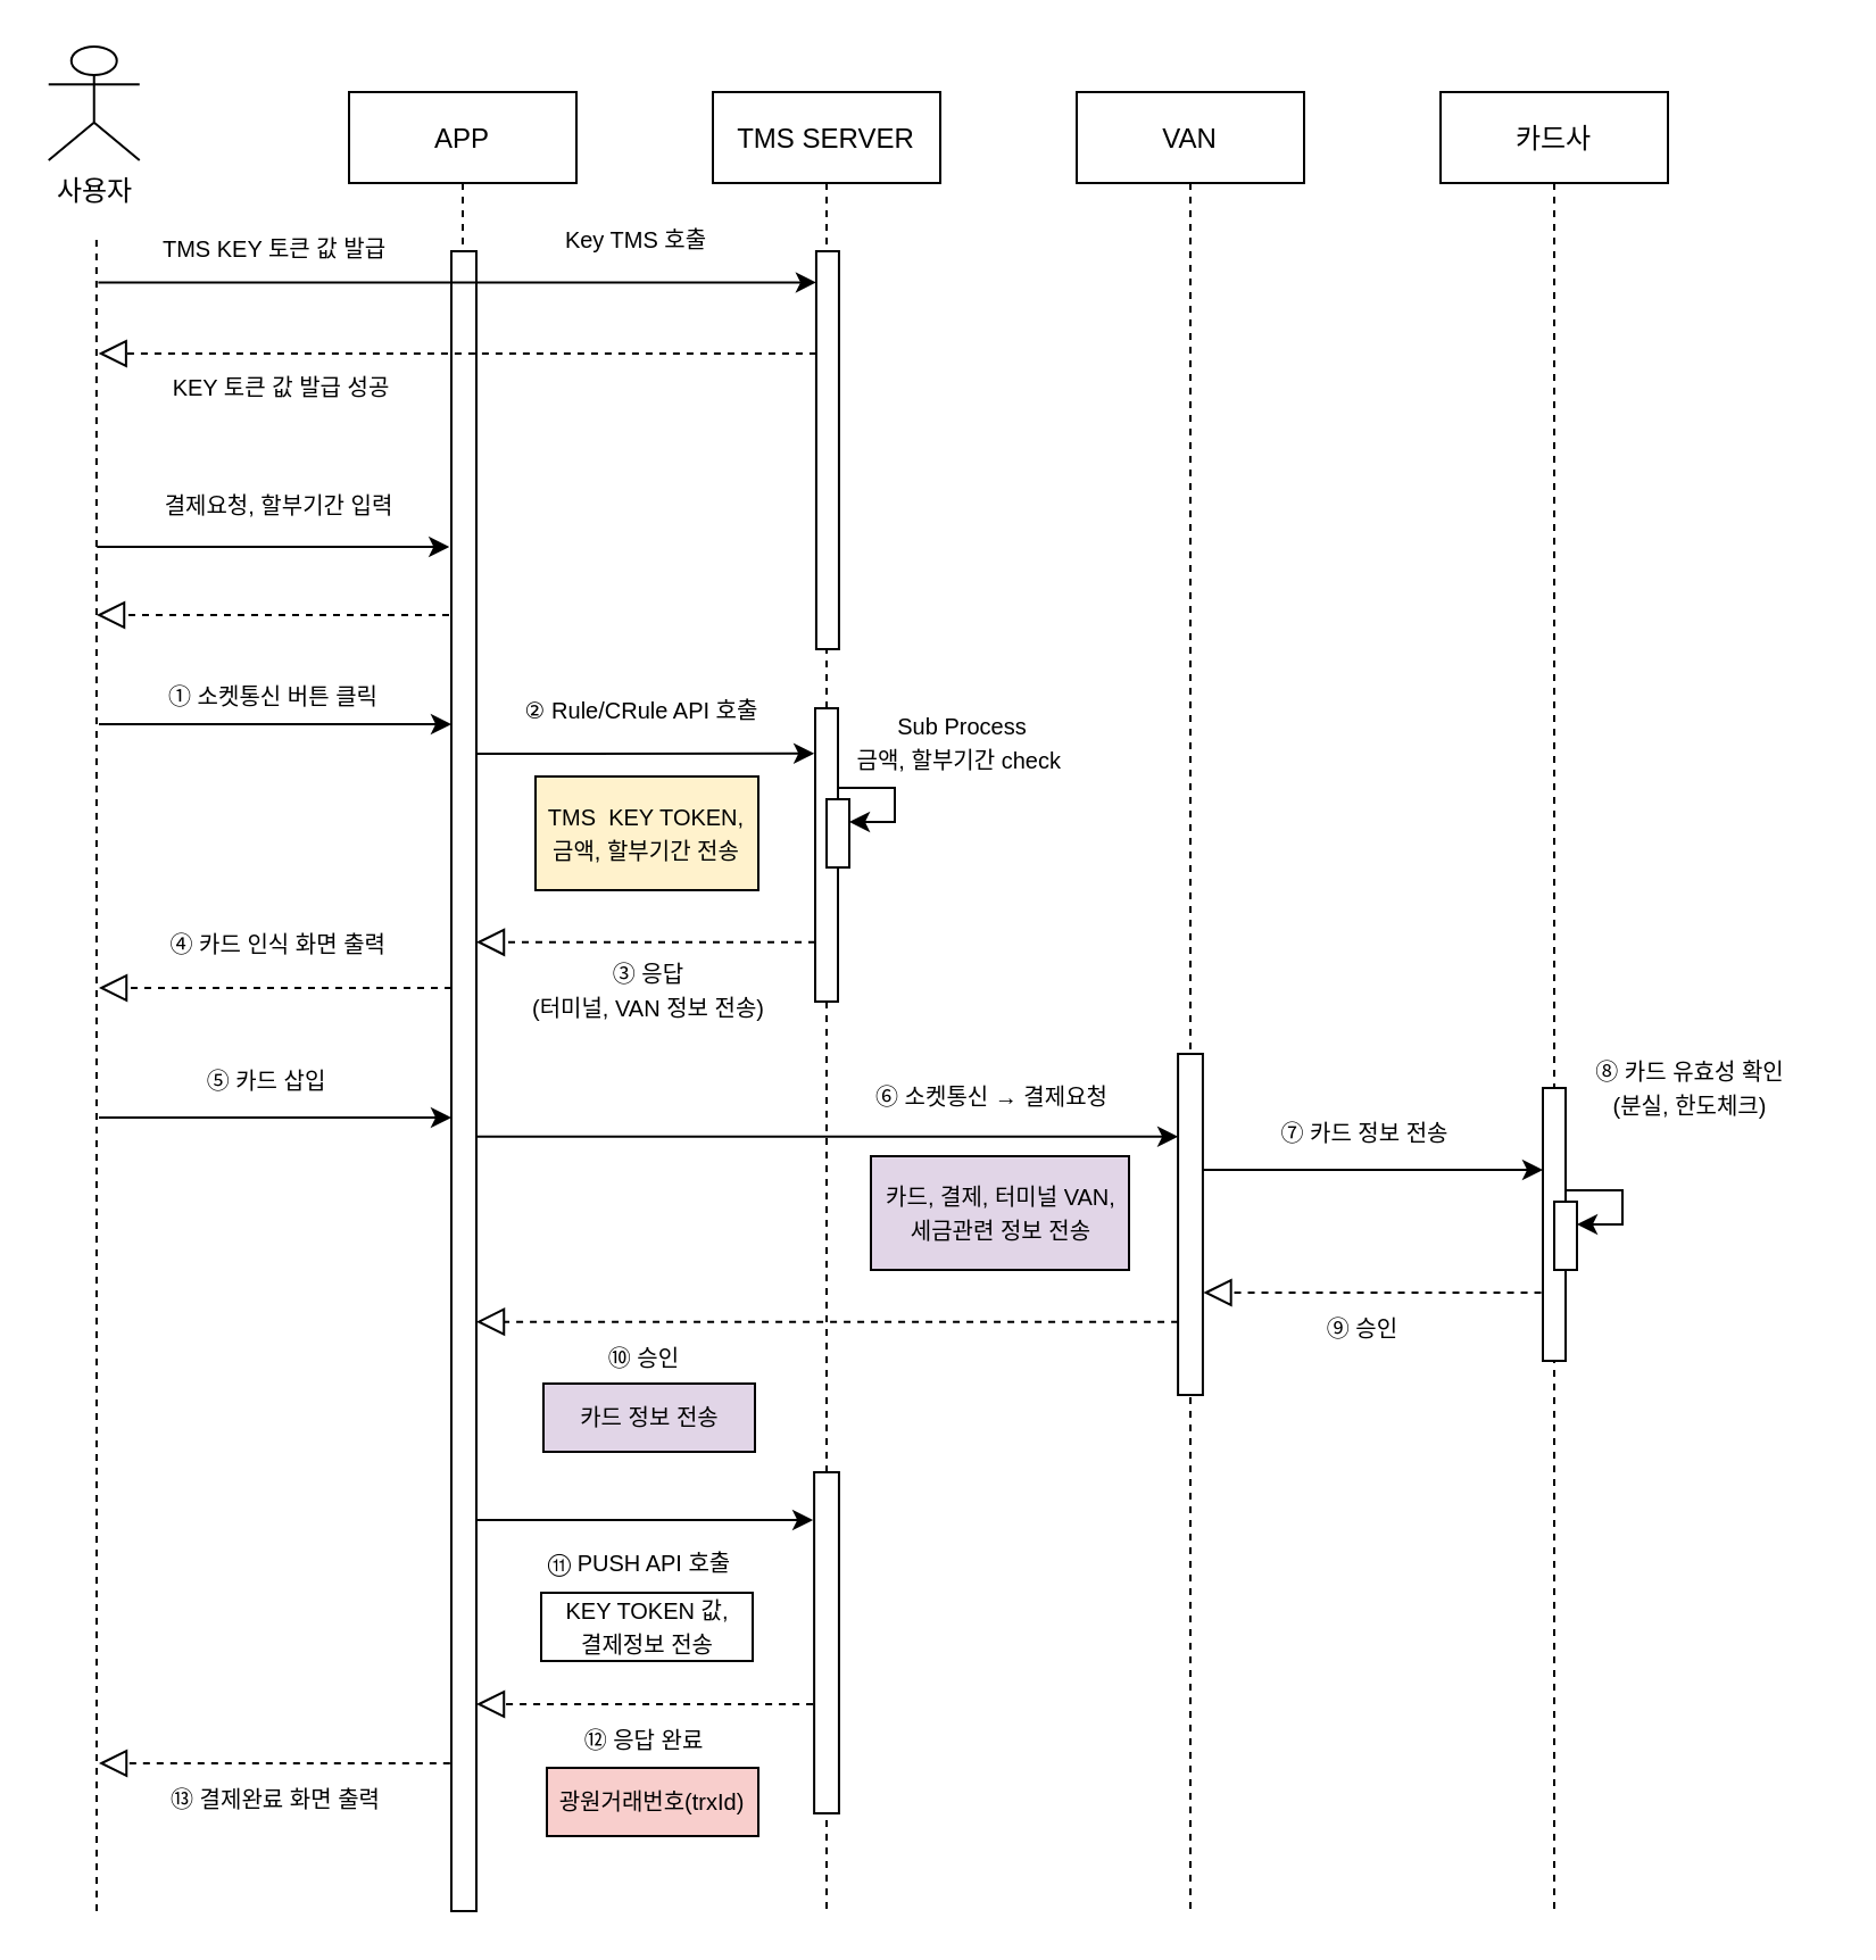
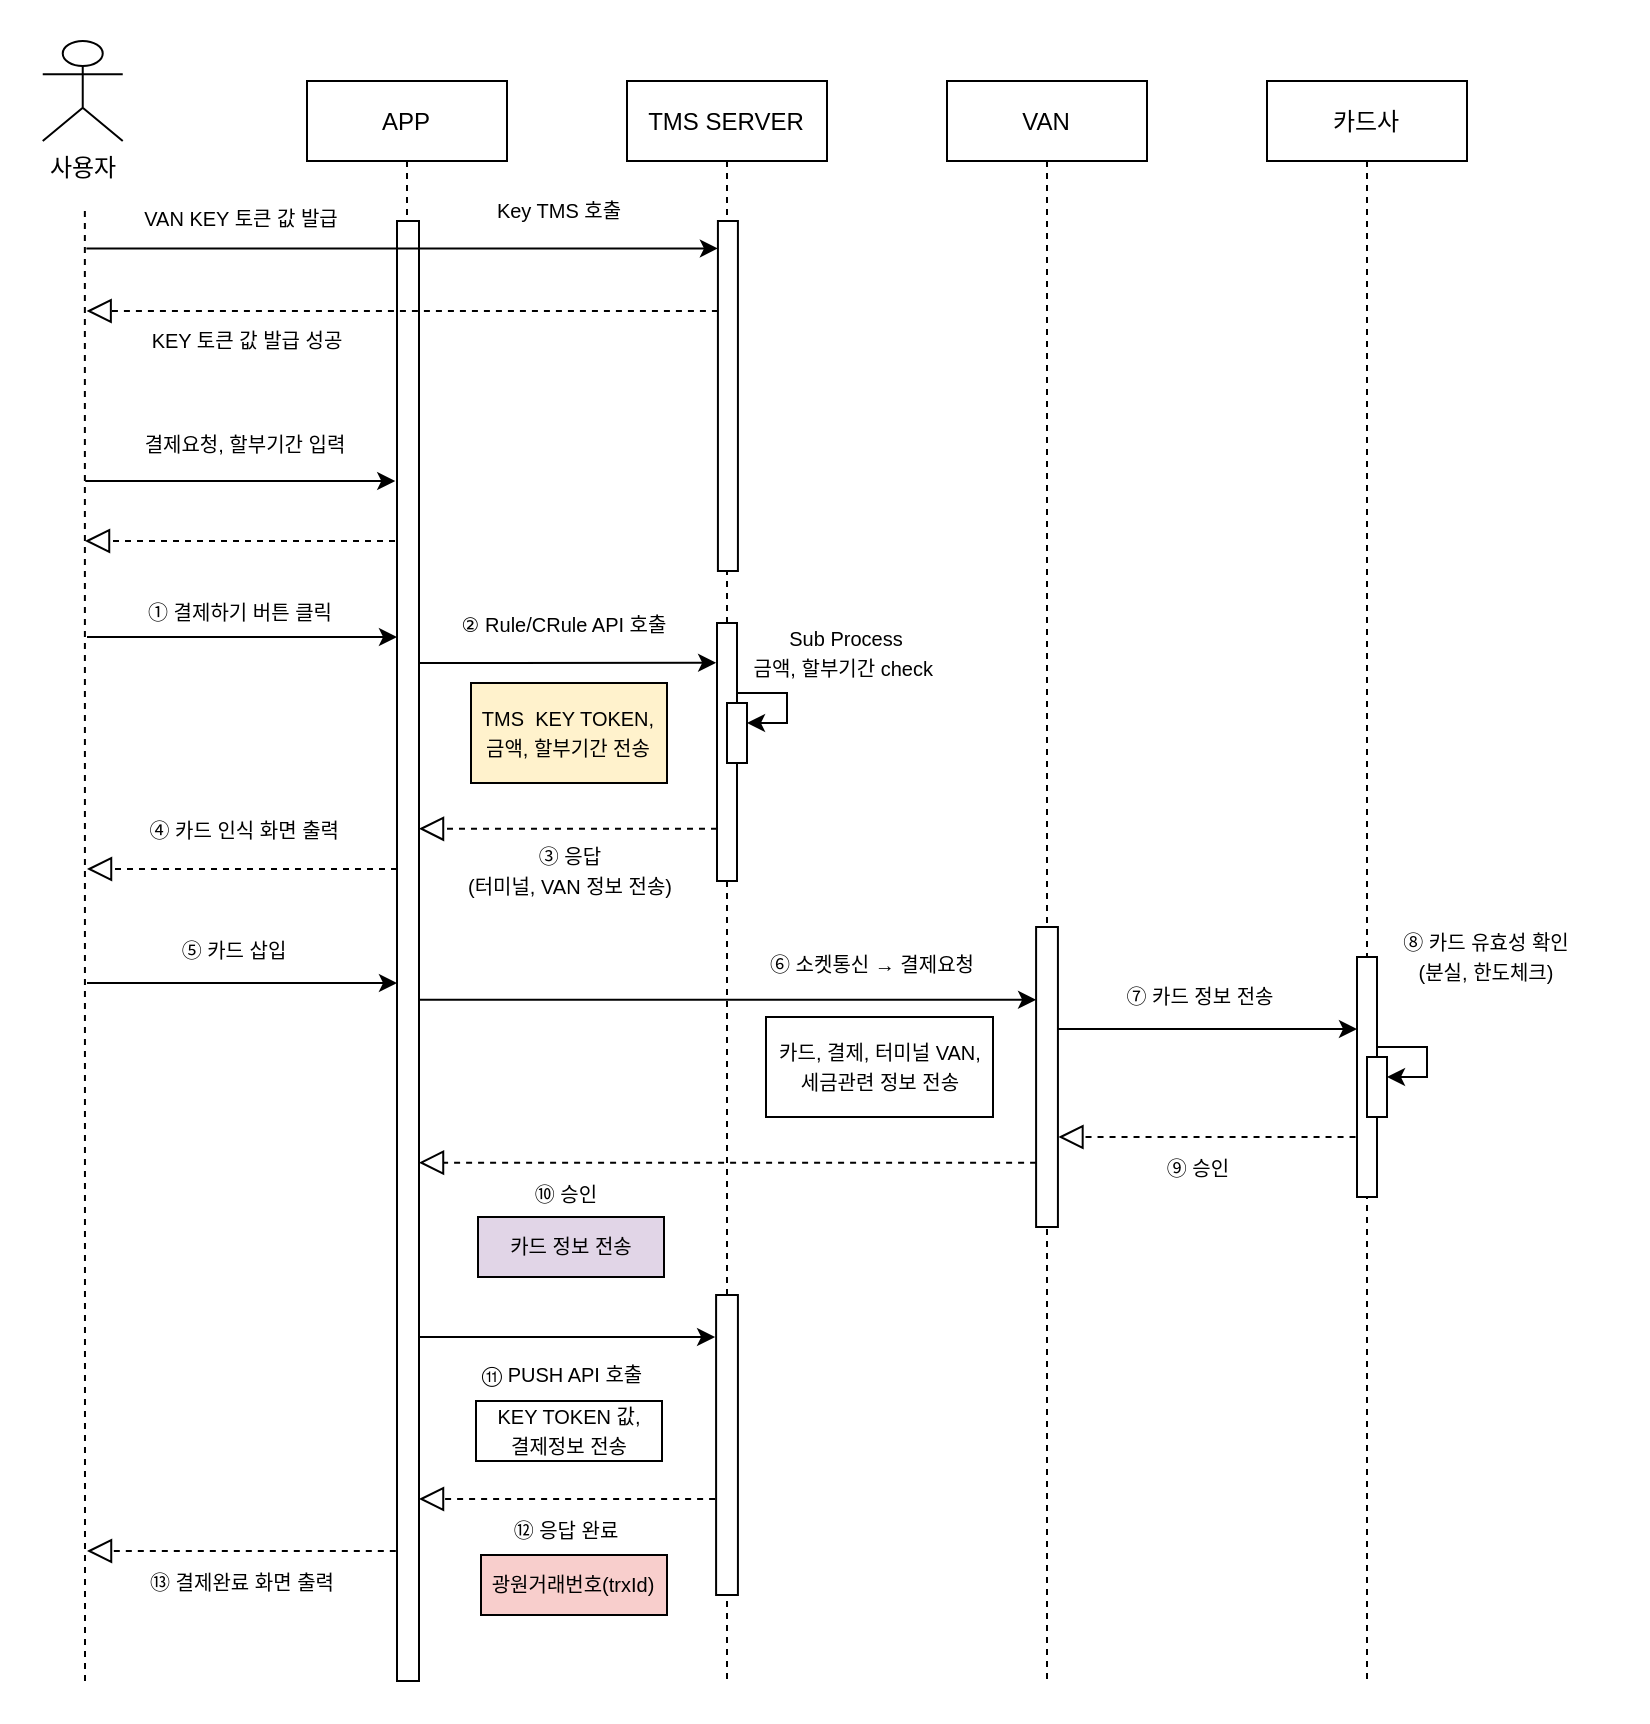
- <mxCell id="50" value="&lt;span style=&quot;font-size: 10px&quot;&gt;TMS KEY 토큰 값 발급&lt;/span&gt;" style="text;html=1;strokeColor=none;fillColor=none;align=center;verticalAlign=middle;whiteSpace=wrap;rounded=0;" vertex="1" parent="1"><mxGeometry x="64.49" y="99" width="112.75" height="20" as="geometry" /></mxCell>
+ <mxCell id="50" value="&lt;span style=&quot;font-size: 10px&quot;&gt;VAN KEY 토큰 값 발급&lt;/span&gt;" style="text;html=1;strokeColor=none;fillColor=none;align=center;verticalAlign=middle;whiteSpace=wrap;rounded=0;" vertex="1" parent="1"><mxGeometry x="64.49" y="99" width="112.75" height="20" as="geometry" /></mxCell>
- <mxCell id="18" value="&lt;font style=&quot;font-size: 10px&quot;&gt;① 소켓통신 버튼 클릭&lt;/font&gt;" style="text;html=1;strokeColor=none;fillColor=none;align=center;verticalAlign=middle;whiteSpace=wrap;rounded=0;" parent="1" vertex="1"><mxGeometry x="65.87" y="289" width="107.5" height="33" as="geometry" /></mxCell>
+ <mxCell id="18" value="&lt;font style=&quot;font-size: 10px&quot;&gt;① 결제하기 버튼 클릭&lt;/font&gt;" style="text;html=1;strokeColor=none;fillColor=none;align=center;verticalAlign=middle;whiteSpace=wrap;rounded=0;" parent="1" vertex="1"><mxGeometry x="65.87" y="289" width="107.5" height="33" as="geometry" /></mxCell>
- <mxCell id="31" value="&lt;span style=&quot;font-size: 10px&quot;&gt;카드, 결제, 터미널 VAN, 세금관련 정보 전송&lt;br&gt;&lt;/span&gt;" style="rounded=0;whiteSpace=wrap;html=1;fillColor=#e1d5e7;" vertex="1" parent="1"><mxGeometry x="382.5" y="508" width="113.5" height="50" as="geometry" /></mxCell>
+ <mxCell id="31" value="&lt;span style=&quot;font-size: 10px&quot;&gt;카드, 결제, 터미널 VAN, 세금관련 정보 전송&lt;br&gt;&lt;/span&gt;" style="rounded=0;whiteSpace=wrap;html=1;" vertex="1" parent="1"><mxGeometry x="382.5" y="508" width="113.5" height="50" as="geometry" /></mxCell>
